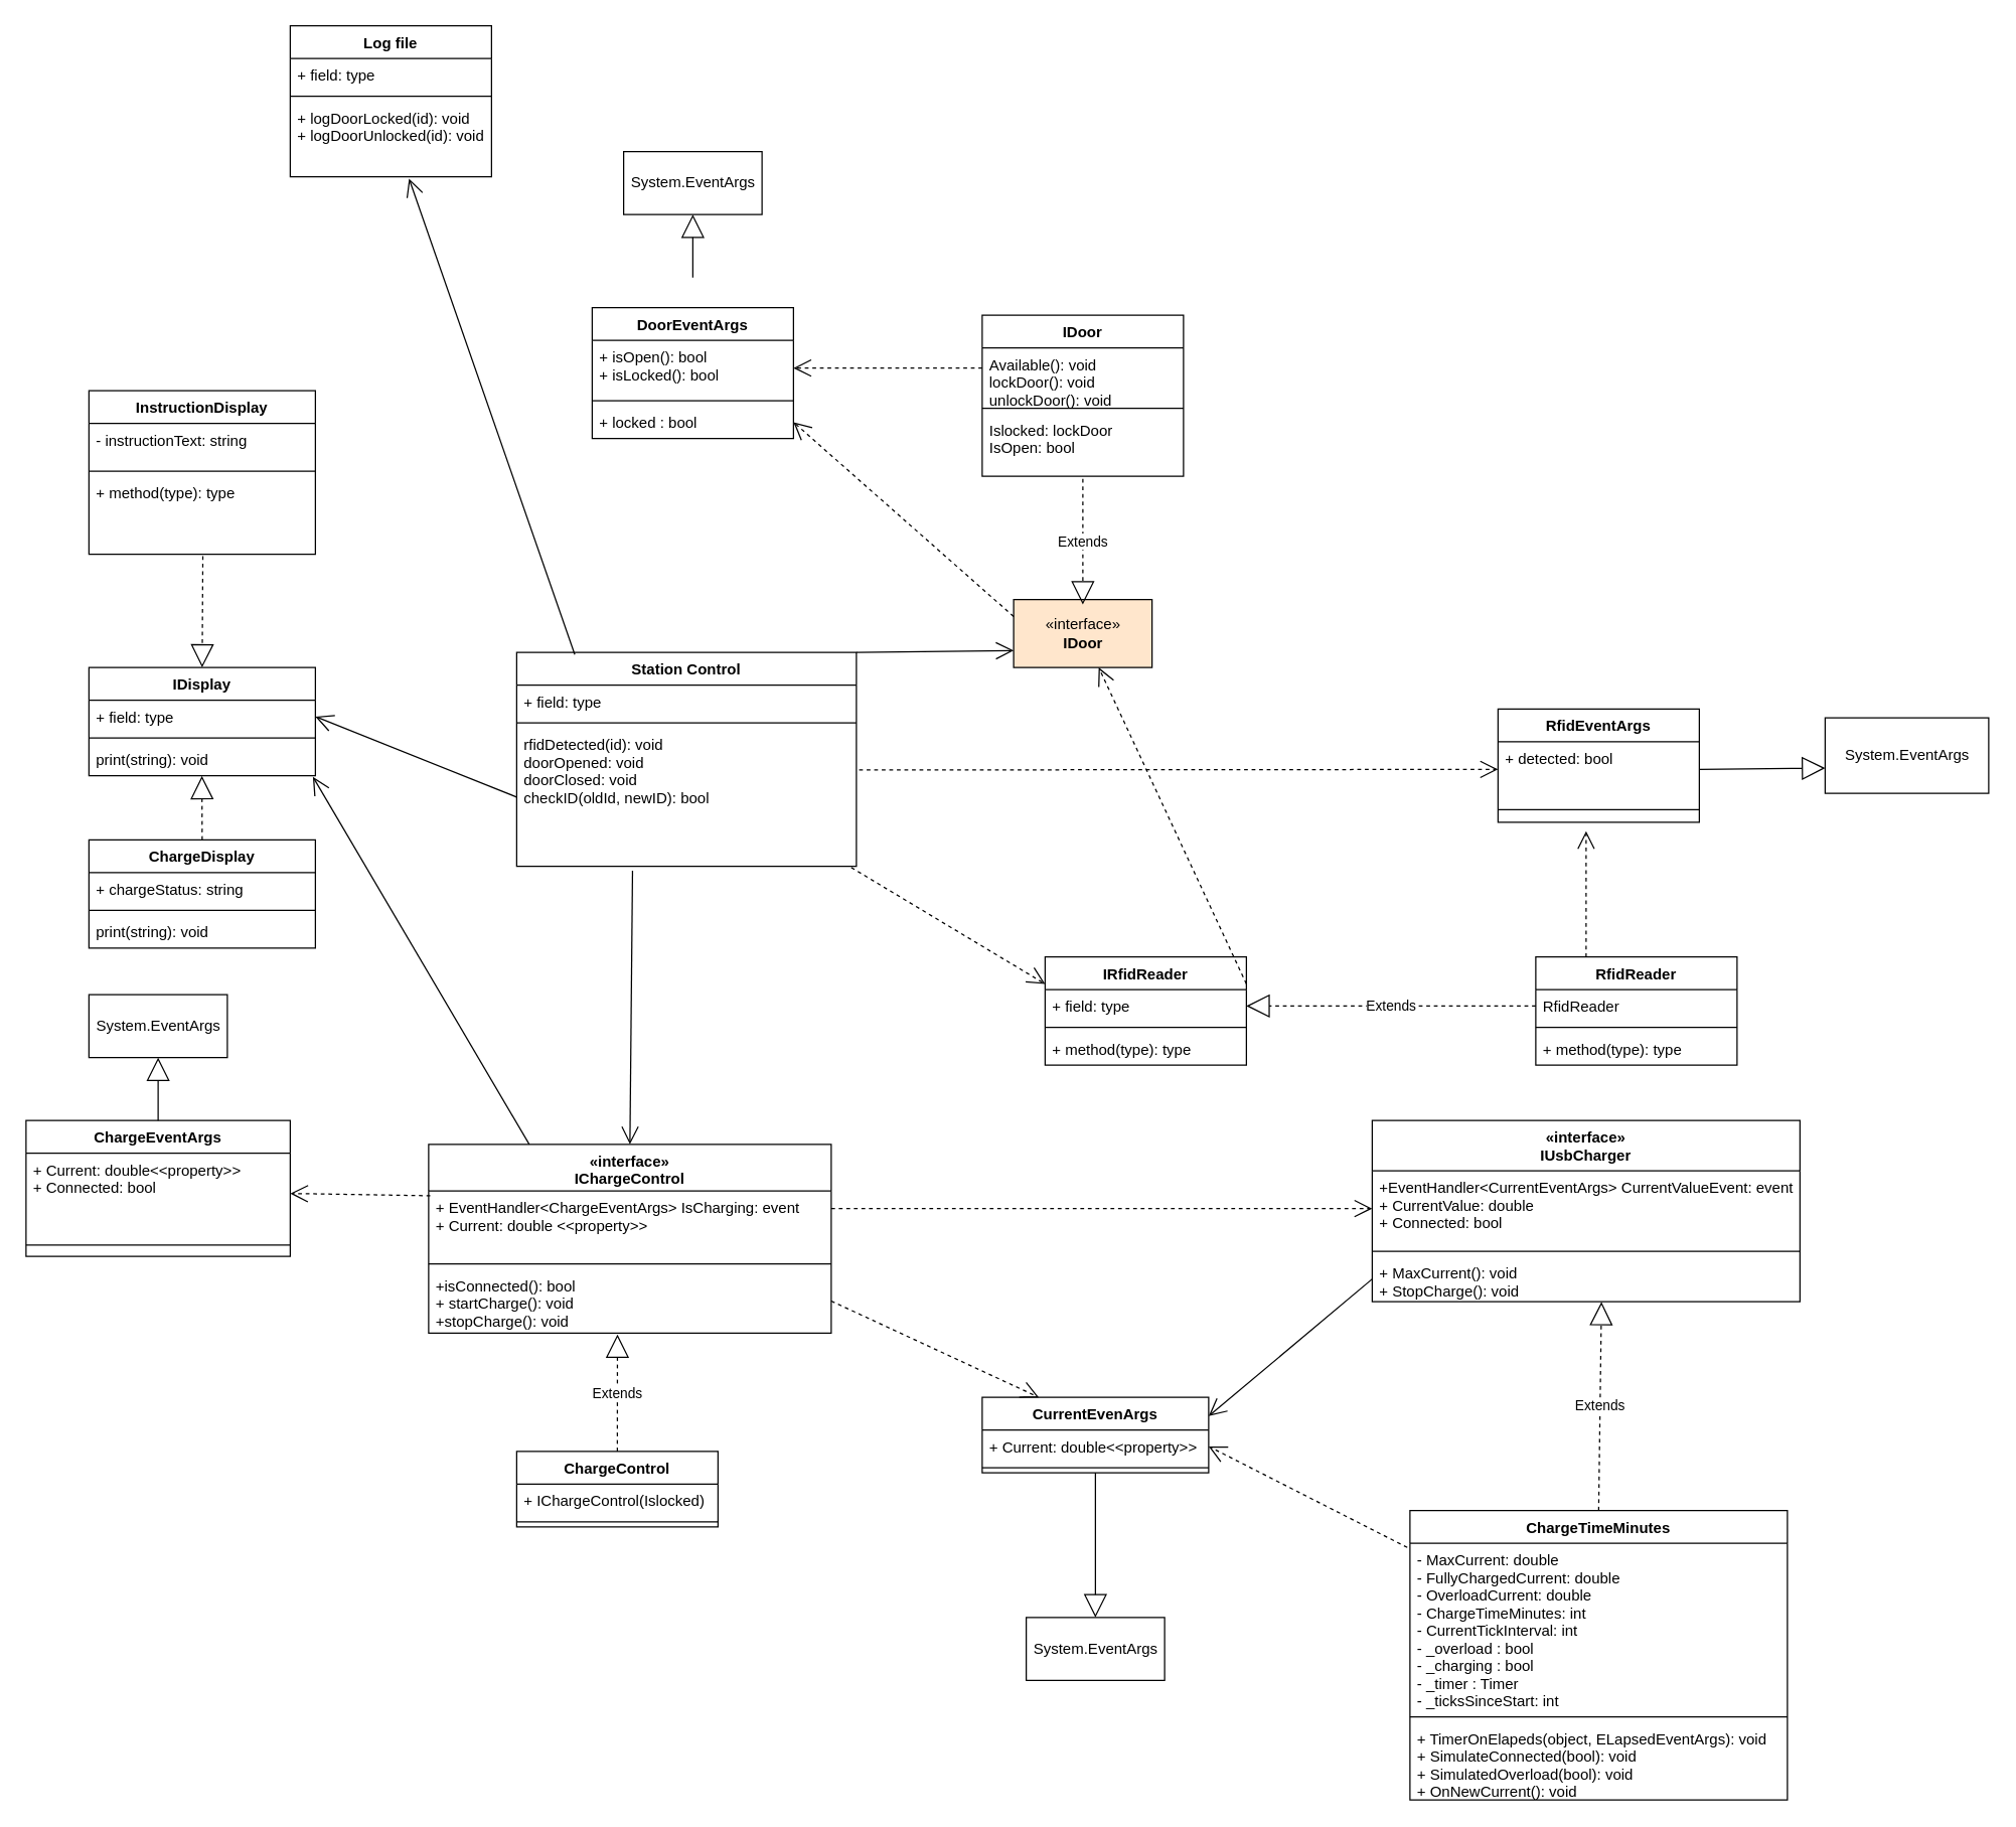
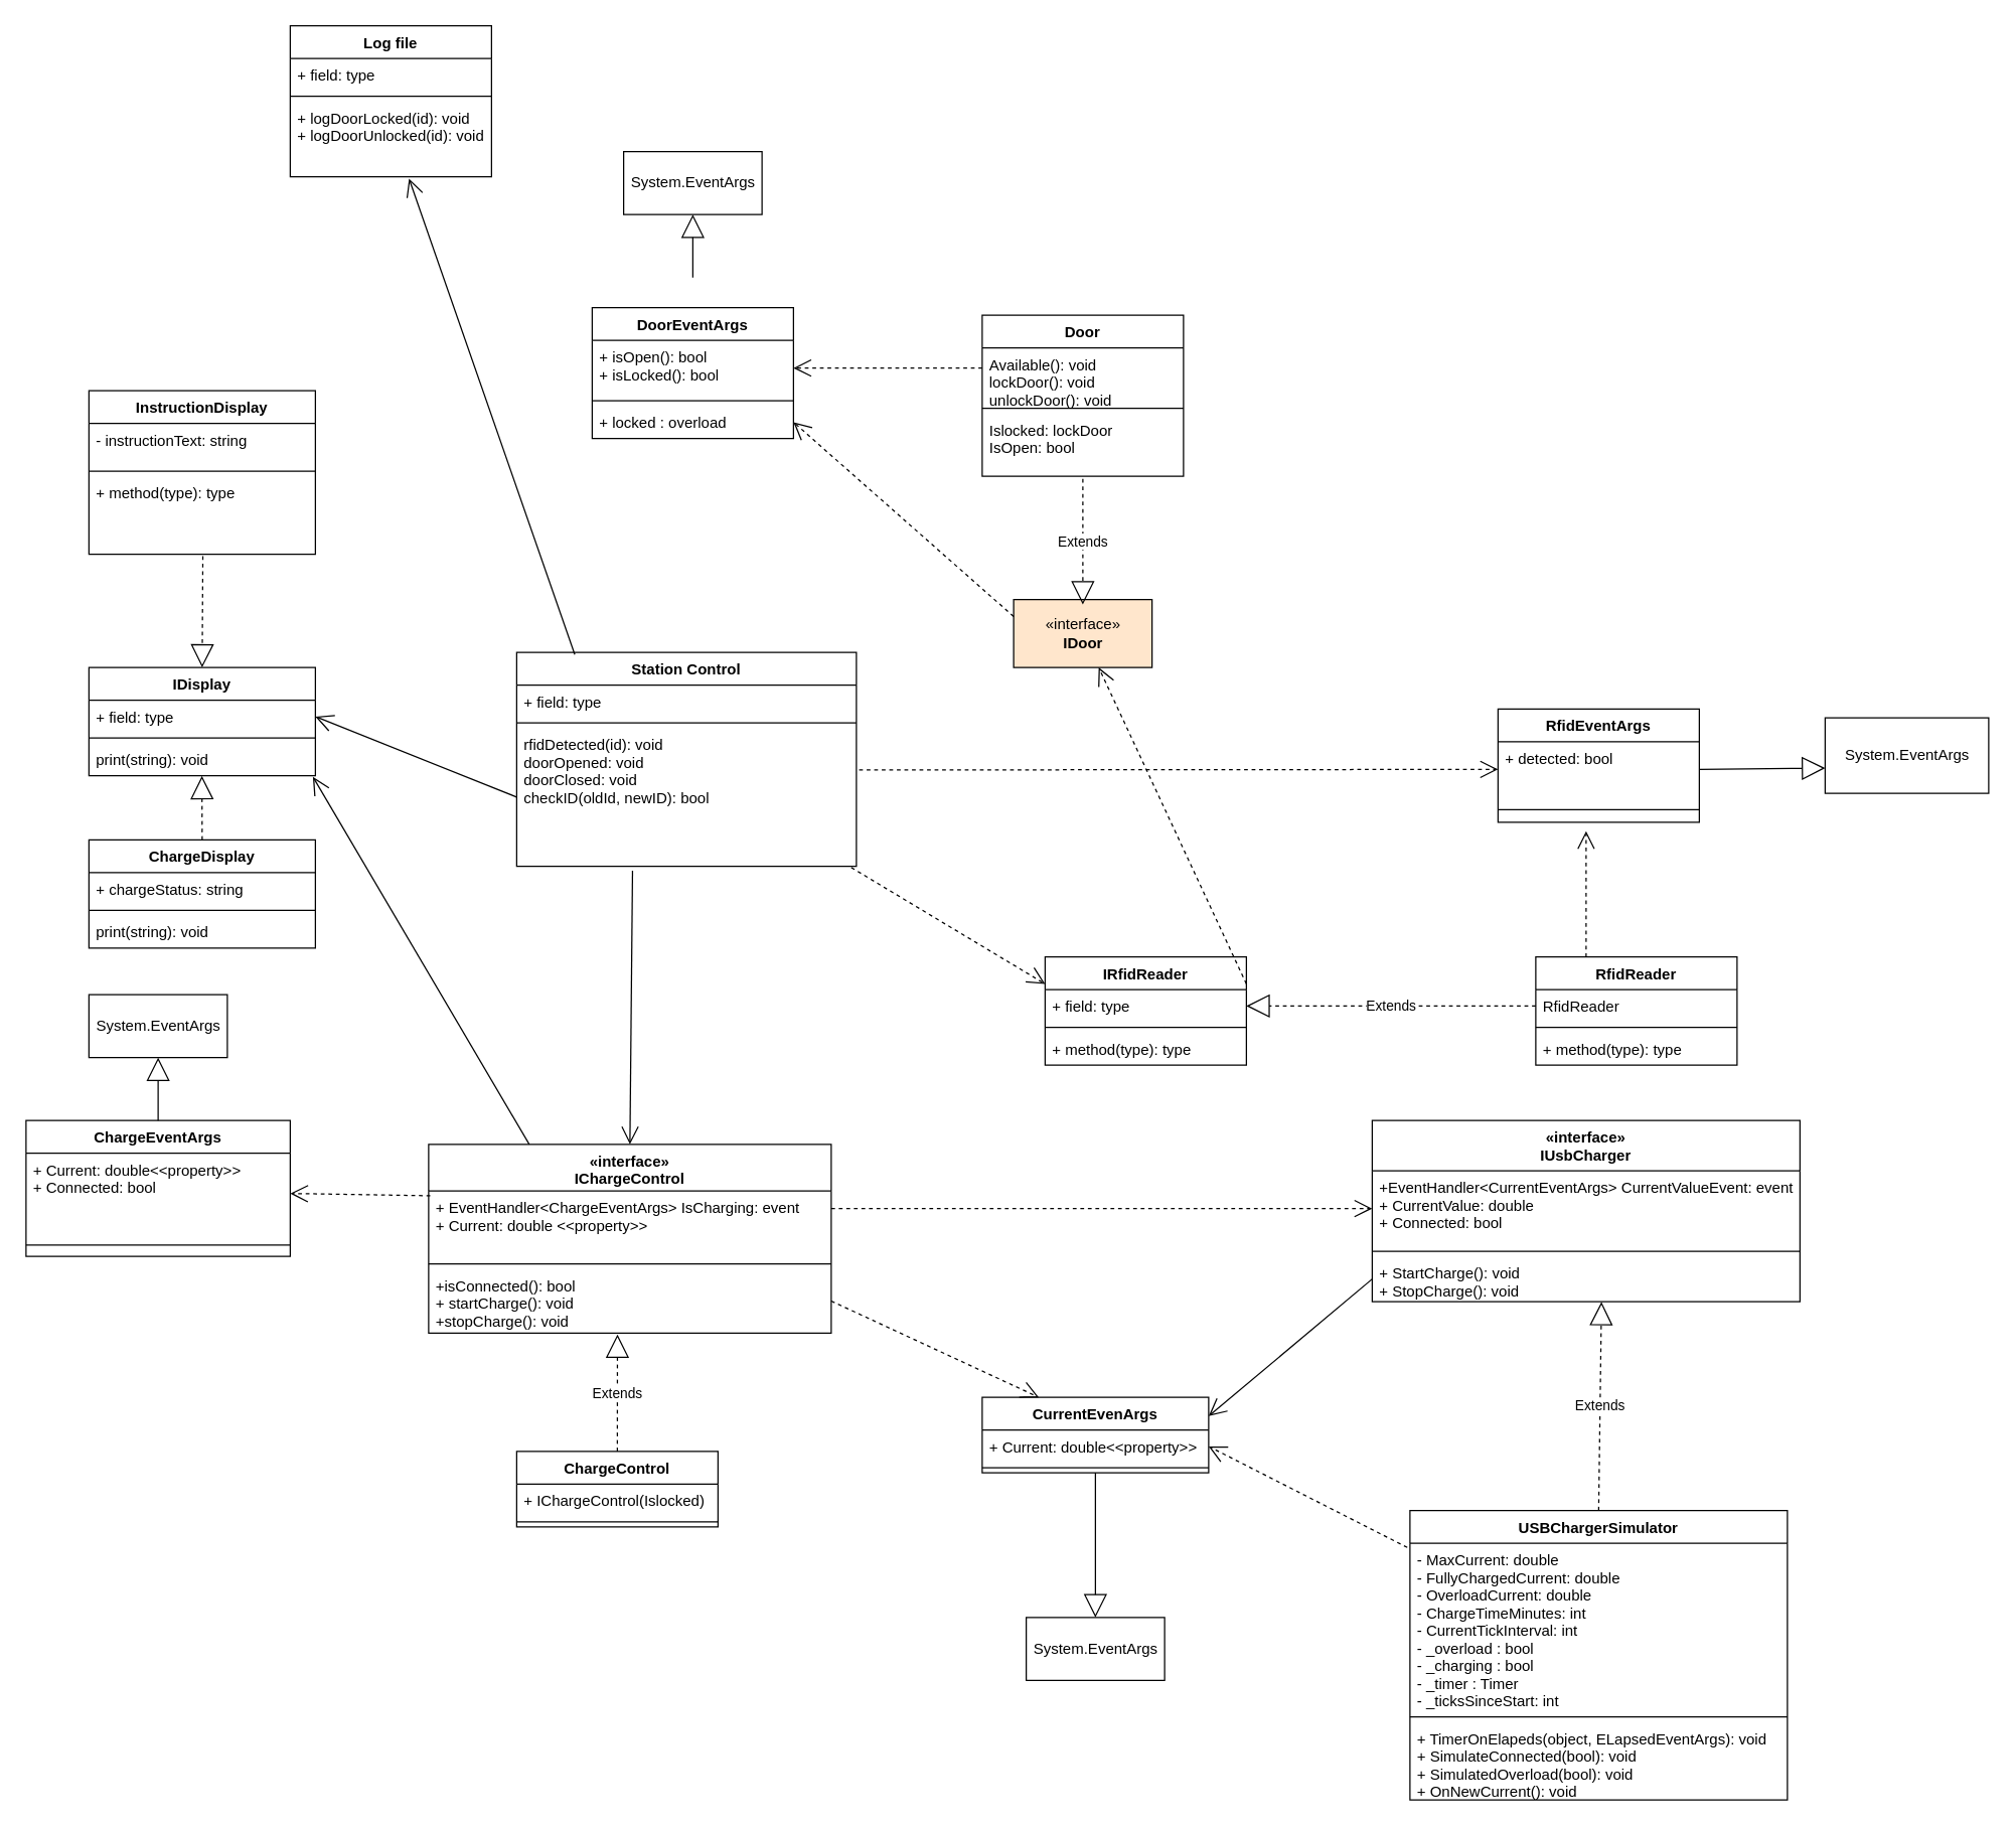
- <mxCell id="49" value="IDoor" style="swimlane;fontStyle=1;align=center;verticalAlign=top;childLayout=stackLayout;horizontal=1;startSize=26;horizontalStack=0;resizeParent=1;resizeParentMax=0;resizeLast=0;collapsible=1;marginBottom=0;" parent="1" vertex="1"><mxGeometry x="780" width="160" height="128" as="geometry" y="250" /></mxCell>
+ <mxCell id="49" value="Door" style="swimlane;fontStyle=1;align=center;verticalAlign=top;childLayout=stackLayout;horizontal=1;startSize=26;horizontalStack=0;resizeParent=1;resizeParentMax=0;resizeLast=0;collapsible=1;marginBottom=0;" parent="1" vertex="1"><mxGeometry x="780" width="160" height="128" as="geometry" y="250" /></mxCell>
- <mxCell id="66" value="+ locked : bool" style="text;strokeColor=none;fillColor=none;align=left;verticalAlign=top;spacingLeft=4;spacingRight=4;overflow=hidden;rotatable=0;points=[[0,0.5],[1,0.5]];portConstraint=eastwest;" parent="63" vertex="1"><mxGeometry y="78" width="160" height="26" as="geometry" /></mxCell>
+ <mxCell id="66" value="+ locked : overload" style="text;strokeColor=none;fillColor=none;align=left;verticalAlign=top;spacingLeft=4;spacingRight=4;overflow=hidden;rotatable=0;points=[[0,0.5],[1,0.5]];portConstraint=eastwest;" parent="63" vertex="1"><mxGeometry y="78" width="160" height="26" as="geometry" /></mxCell>
- <mxCell id="75" value="" style="endArrow=open;endSize=12;html=1;rounded=0;exitX=1;exitY=0;exitDx=0;exitDy=0;entryX=0;entryY=0.75;entryDx=0;entryDy=0;" parent="1" source="9" target="21" edge="1"><mxGeometry width="160" relative="1" as="geometry"><mxPoint x="555" y="536" as="sourcePoint" /><mxPoint x="554.08" y="358.988" as="targetPoint" /></mxGeometry></mxCell>
- <mxCell id="32" value="+ MaxCurrent(): void&#10;+ StopCharge(): void" style="text;strokeColor=none;fillColor=none;align=left;verticalAlign=top;spacingLeft=4;spacingRight=4;overflow=hidden;rotatable=0;points=[[0,0.5],[1,0.5]];portConstraint=eastwest;" parent="29" vertex="1"><mxGeometry y="108" width="340" height="36" as="geometry" /></mxCell>
+ <mxCell id="32" value="+ StartCharge(): void&#10;+ StopCharge(): void" style="text;strokeColor=none;fillColor=none;align=left;verticalAlign=top;spacingLeft=4;spacingRight=4;overflow=hidden;rotatable=0;points=[[0,0.5],[1,0.5]];portConstraint=eastwest;" parent="29" vertex="1"><mxGeometry y="108" width="340" height="36" as="geometry" /></mxCell>
- <mxCell id="17" value="ChargeTimeMinutes" style="swimlane;fontStyle=1;align=center;verticalAlign=top;childLayout=stackLayout;horizontal=1;startSize=26;horizontalStack=0;resizeParent=1;resizeParentMax=0;resizeLast=0;collapsible=1;marginBottom=0;" parent="1" vertex="1"><mxGeometry x="1120" y="1200" width="300" height="230" as="geometry" /></mxCell>
+ <mxCell id="17" value="USBChargerSimulator" style="swimlane;fontStyle=1;align=center;verticalAlign=top;childLayout=stackLayout;horizontal=1;startSize=26;horizontalStack=0;resizeParent=1;resizeParentMax=0;resizeLast=0;collapsible=1;marginBottom=0;" parent="1" vertex="1"><mxGeometry x="1120" y="1200" width="300" height="230" as="geometry" /></mxCell>
